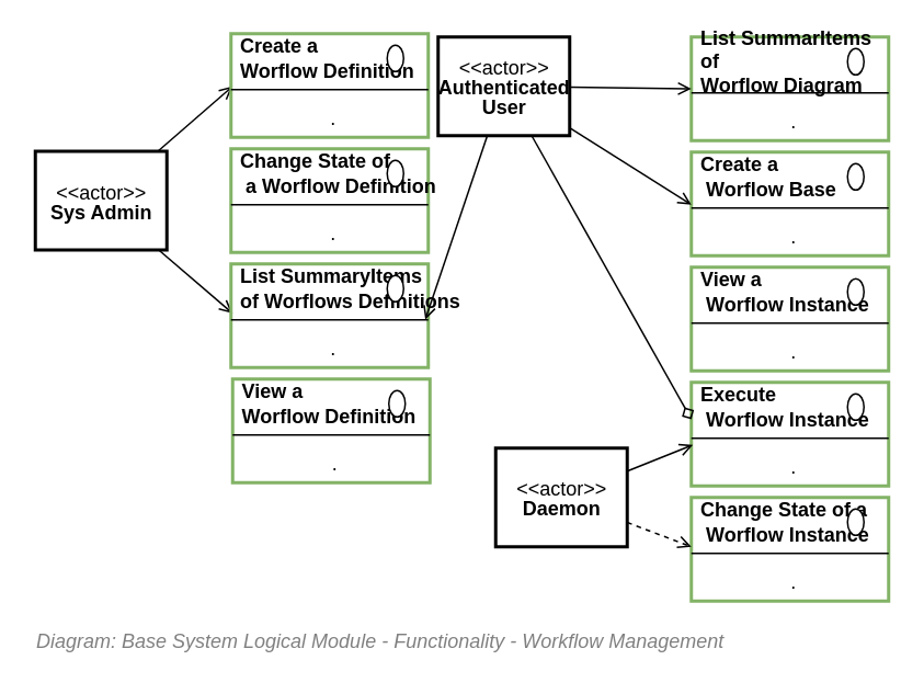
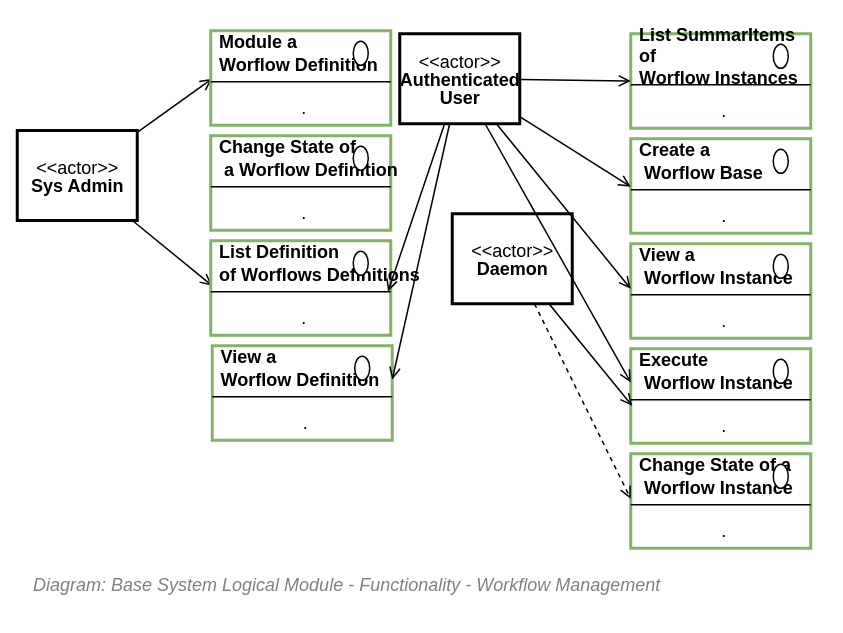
- <mxCell id="17" value="Create a&amp;nbsp;&lt;br&gt;Worflow Definition" style="html=1;align=left;spacingLeft=4;verticalAlign=middle;strokeColor=none;fillColor=none;fontStyle=1" vertex="1" parent="16"><mxGeometry width="120" height="30" as="geometry" /></mxCell>
+ <mxCell id="17" value="Module a&amp;nbsp;&lt;br&gt;Worflow Definition" style="html=1;align=left;spacingLeft=4;verticalAlign=middle;strokeColor=none;fillColor=none;fontStyle=1" vertex="1" parent="16"><mxGeometry width="120" height="30" as="geometry" /></mxCell>
- <mxCell id="32" value="List SummarItems&lt;br&gt;of&amp;nbsp;&amp;nbsp;&lt;br&gt;Worflow Diagram" style="html=1;align=left;spacingLeft=4;verticalAlign=middle;strokeColor=none;fillColor=none;fontStyle=1" vertex="1" parent="31"><mxGeometry width="120" height="30" as="geometry" /></mxCell>
+ <mxCell id="32" value="List SummarItems&lt;br&gt;of&amp;nbsp;&amp;nbsp;&lt;br&gt;Worflow Instances" style="html=1;align=left;spacingLeft=4;verticalAlign=middle;strokeColor=none;fillColor=none;fontStyle=1" vertex="1" parent="31"><mxGeometry width="120" height="30" as="geometry" /></mxCell>
- <mxCell id="5" value="&lt;p style=&quot;line-height: 100%&quot;&gt;&amp;lt;&amp;lt;actor&amp;gt;&amp;gt;&lt;br&gt;&lt;b&gt;Sys Admin&lt;/b&gt;&lt;/p&gt;" style="text;html=1;align=center;verticalAlign=middle;dashed=0;strokeColor=#000000;strokeWidth=2;" vertex="1" parent="1"><mxGeometry x="21" y="91.5" width="80" height="60" as="geometry" /></mxCell>
+ <mxCell id="5" value="&lt;p style=&quot;line-height: 100%&quot;&gt;&amp;lt;&amp;lt;actor&amp;gt;&amp;gt;&lt;br&gt;&lt;b&gt;Sys Admin&lt;/b&gt;&lt;/p&gt;" style="text;html=1;align=center;verticalAlign=middle;dashed=0;strokeColor=#000000;strokeWidth=2;" vertex="1" parent="1"><mxGeometry x="11" y="86.5" width="80" height="60" as="geometry" /></mxCell>
+ <mxCell id="50" style="edgeStyle=none;rounded=0;orthogonalLoop=1;jettySize=auto;html=1;entryX=0;entryY=1;entryDx=0;entryDy=0;endArrow=open;endFill=0;" edge="1" parent="1" source="52" target="37"><mxGeometry relative="1" as="geometry" /></mxCell>
+ <mxCell id="47" style="edgeStyle=none;rounded=0;orthogonalLoop=1;jettySize=auto;html=1;entryX=1;entryY=0.75;entryDx=0;entryDy=0;endArrow=open;endFill=0;" edge="1" parent="1" source="52" target="12"><mxGeometry relative="1" as="geometry" /></mxCell>
- <mxCell id="7" value="List SummaryItems &lt;br&gt;of Worflows Definitions" style="html=1;align=left;spacingLeft=4;verticalAlign=middle;strokeColor=none;fillColor=none;fontStyle=1" vertex="1" parent="6"><mxGeometry width="120" height="30" as="geometry" /></mxCell>
+ <mxCell id="7" value="List Definition &lt;br&gt;of Worflows Definitions" style="html=1;align=left;spacingLeft=4;verticalAlign=middle;strokeColor=none;fillColor=none;fontStyle=1" vertex="1" parent="6"><mxGeometry width="120" height="30" as="geometry" /></mxCell>
- <mxCell id="51" style="edgeStyle=none;rounded=0;orthogonalLoop=1;jettySize=auto;html=1;entryX=0;entryY=0.75;entryDx=0;entryDy=0;endArrow=diamond;endFill=0;" edge="1" parent="1" source="52" target="42"><mxGeometry relative="1" as="geometry" /></mxCell>
+ <mxCell id="51" style="edgeStyle=none;rounded=0;orthogonalLoop=1;jettySize=auto;html=1;entryX=0;entryY=0.75;entryDx=0;entryDy=0;endArrow=open;endFill=0;" edge="1" parent="1" source="52" target="42"><mxGeometry relative="1" as="geometry" /></mxCell>
- <mxCell id="60" value="&lt;p style=&quot;line-height: 100%&quot;&gt;&amp;lt;&amp;lt;actor&amp;gt;&amp;gt;&lt;br&gt;&lt;b&gt;Daemon&lt;/b&gt;&lt;/p&gt;" style="text;html=1;align=center;verticalAlign=middle;dashed=0;strokeColor=#000000;strokeWidth=2;" vertex="1" parent="1"><mxGeometry x="301" y="272" width="80" height="60" as="geometry" /></mxCell>
+ <mxCell id="60" value="&lt;p style=&quot;line-height: 100%&quot;&gt;&amp;lt;&amp;lt;actor&amp;gt;&amp;gt;&lt;br&gt;&lt;b&gt;Daemon&lt;/b&gt;&lt;/p&gt;" style="text;html=1;align=center;verticalAlign=middle;dashed=0;strokeColor=#000000;strokeWidth=2;" vertex="1" parent="1"><mxGeometry x="301" y="142" width="80" height="60" as="geometry" /></mxCell>
